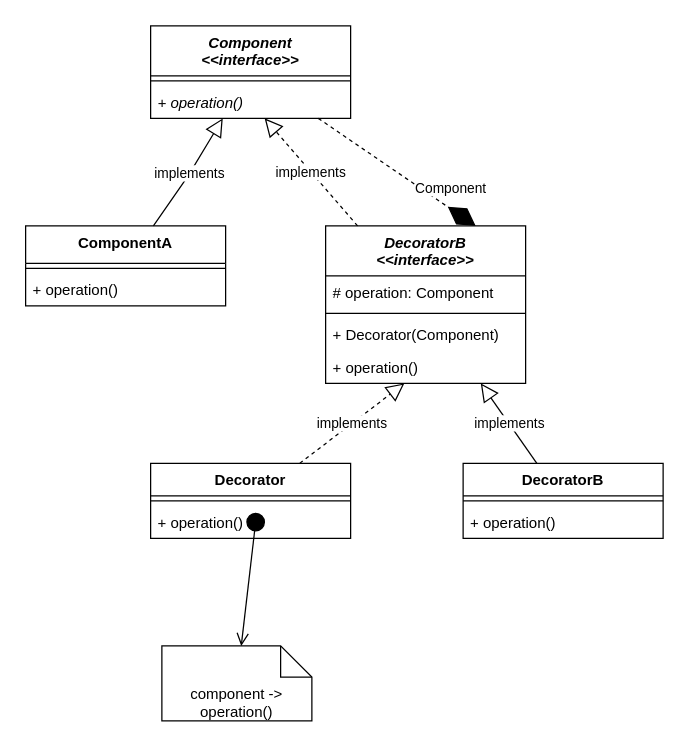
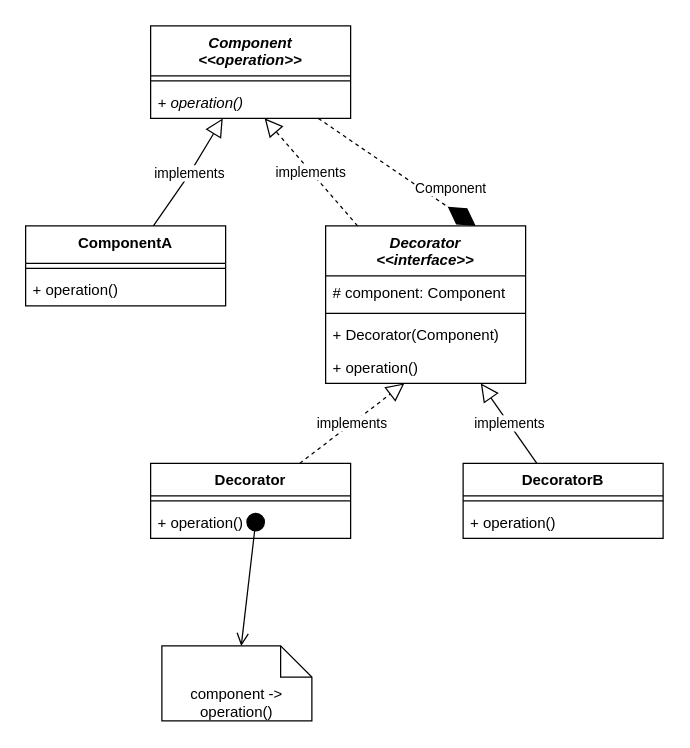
- <mxCell id="2" value="&lt;div&gt;Component &lt;br&gt;&lt;/div&gt;&lt;div&gt;&amp;lt;&amp;lt;interface&amp;gt;&amp;gt;&lt;br&gt;&lt;/div&gt;" style="swimlane;fontStyle=3;align=center;verticalAlign=top;childLayout=stackLayout;horizontal=1;startSize=40;horizontalStack=0;resizeParent=1;resizeParentMax=0;resizeLast=0;collapsible=1;marginBottom=0;whiteSpace=wrap;html=1;" vertex="1" parent="1"><mxGeometry x="120" y="20" width="160" height="74" as="geometry" /></mxCell>
+ <mxCell id="2" value="&lt;div&gt;Component &lt;br&gt;&lt;/div&gt;&lt;div&gt;&amp;lt;&amp;lt;operation&amp;gt;&amp;gt;&lt;br&gt;&lt;/div&gt;" style="swimlane;fontStyle=3;align=center;verticalAlign=top;childLayout=stackLayout;horizontal=1;startSize=40;horizontalStack=0;resizeParent=1;resizeParentMax=0;resizeLast=0;collapsible=1;marginBottom=0;whiteSpace=wrap;html=1;" vertex="1" parent="1"><mxGeometry x="120" y="20" width="160" height="74" as="geometry" /></mxCell>
- <mxCell id="9" value="&lt;div&gt;&lt;i&gt;DecoratorB&lt;/i&gt;&lt;/div&gt;&lt;div&gt;&lt;i&gt;&amp;lt;&amp;lt;interface&amp;gt;&amp;gt;&lt;br&gt;&lt;/i&gt;&lt;/div&gt;" style="swimlane;fontStyle=1;align=center;verticalAlign=top;childLayout=stackLayout;horizontal=1;startSize=40;horizontalStack=0;resizeParent=1;resizeParentMax=0;resizeLast=0;collapsible=1;marginBottom=0;whiteSpace=wrap;html=1;" vertex="1" parent="1"><mxGeometry x="260" y="180" width="160" height="126" as="geometry" /></mxCell>
+ <mxCell id="9" value="&lt;div&gt;&lt;i&gt;Decorator&lt;/i&gt;&lt;/div&gt;&lt;div&gt;&lt;i&gt;&amp;lt;&amp;lt;interface&amp;gt;&amp;gt;&lt;br&gt;&lt;/i&gt;&lt;/div&gt;" style="swimlane;fontStyle=1;align=center;verticalAlign=top;childLayout=stackLayout;horizontal=1;startSize=40;horizontalStack=0;resizeParent=1;resizeParentMax=0;resizeLast=0;collapsible=1;marginBottom=0;whiteSpace=wrap;html=1;" vertex="1" parent="1"><mxGeometry x="260" y="180" width="160" height="126" as="geometry" /></mxCell>
- <mxCell id="10" value="# operation: Component" style="text;strokeColor=none;fillColor=none;align=left;verticalAlign=top;spacingLeft=4;spacingRight=4;overflow=hidden;rotatable=0;points=[[0,0.5],[1,0.5]];portConstraint=eastwest;whiteSpace=wrap;html=1;" vertex="1" parent="9"><mxGeometry y="40" width="160" height="26" as="geometry" /></mxCell>
+ <mxCell id="10" value="# component: Component" style="text;strokeColor=none;fillColor=none;align=left;verticalAlign=top;spacingLeft=4;spacingRight=4;overflow=hidden;rotatable=0;points=[[0,0.5],[1,0.5]];portConstraint=eastwest;whiteSpace=wrap;html=1;" vertex="1" parent="9"><mxGeometry y="40" width="160" height="26" as="geometry" /></mxCell>
